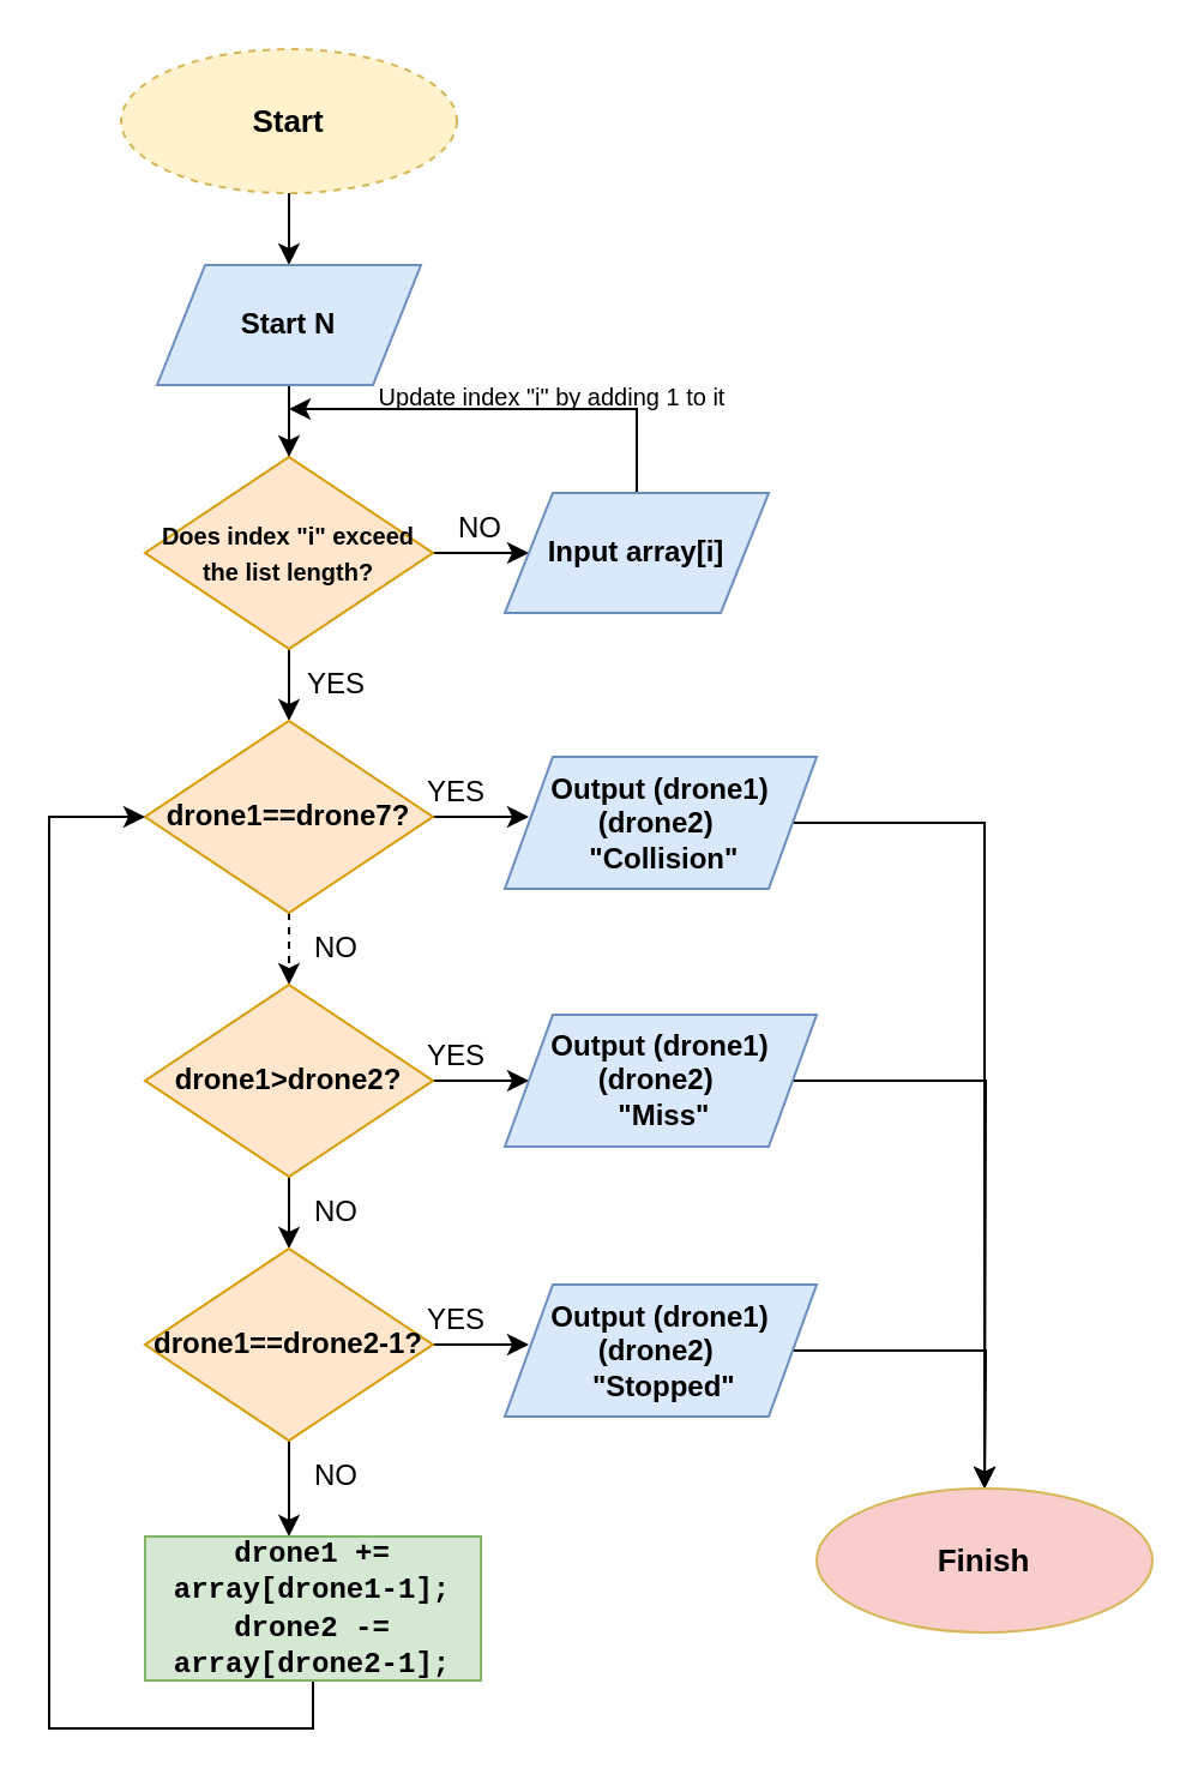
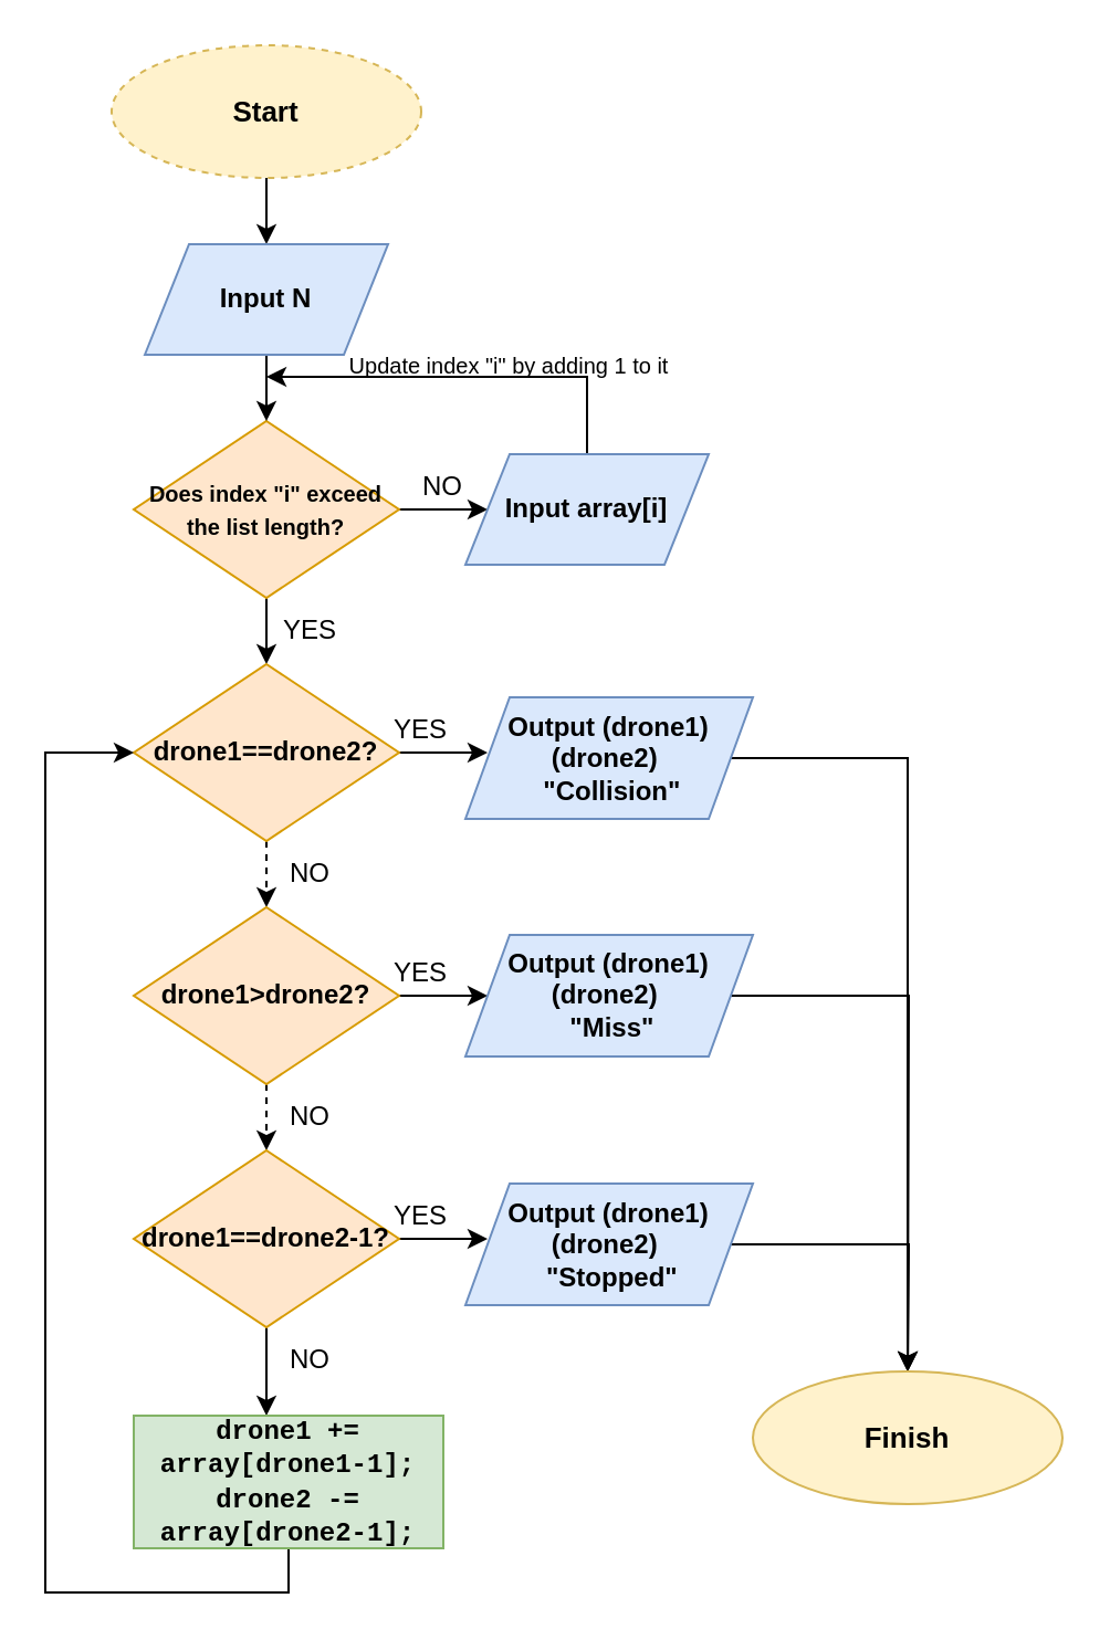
- <mxCell id="10" value="&lt;b&gt;Start N&lt;/b&gt;" style="shape=parallelogram;perimeter=parallelogramPerimeter;whiteSpace=wrap;html=1;fixedSize=1;fillColor=#dae8fc;strokeColor=#6c8ebf;" vertex="1" parent="1"><mxGeometry x="65" y="110" width="110" height="50" as="geometry" /></mxCell>
+ <mxCell id="10" value="&lt;b&gt;Input N&lt;/b&gt;" style="shape=parallelogram;perimeter=parallelogramPerimeter;whiteSpace=wrap;html=1;fixedSize=1;fillColor=#dae8fc;strokeColor=#6c8ebf;" vertex="1" parent="1"><mxGeometry x="65" y="110" width="110" height="50" as="geometry" /></mxCell>
- <mxCell id="15" value="&lt;b&gt;drone1==drone7?&lt;/b&gt;" style="rhombus;whiteSpace=wrap;html=1;fillColor=#ffe6cc;strokeColor=#d79b00;" vertex="1" parent="1"><mxGeometry x="60" y="300" width="120" height="80" as="geometry" /></mxCell>
+ <mxCell id="15" value="&lt;b&gt;drone1==drone2?&lt;/b&gt;" style="rhombus;whiteSpace=wrap;html=1;fillColor=#ffe6cc;strokeColor=#d79b00;" vertex="1" parent="1"><mxGeometry x="60" y="300" width="120" height="80" as="geometry" /></mxCell>
- <mxCell id="16" style="edgeStyle=orthogonalEdgeStyle;rounded=0;orthogonalLoop=1;jettySize=auto;html=1;exitX=0.5;exitY=1;exitDx=0;exitDy=0;entryX=0.5;entryY=0;entryDx=0;entryDy=0;" edge="1" parent="1" source="18" target="21"><mxGeometry relative="1" as="geometry" /></mxCell>
+ <mxCell id="16" style="edgeStyle=orthogonalEdgeStyle;rounded=0;orthogonalLoop=1;jettySize=auto;html=1;exitX=0.5;exitY=1;exitDx=0;exitDy=0;entryX=0.5;entryY=0;entryDx=0;entryDy=0;dashed=1;" edge="1" parent="1" source="18" target="21"><mxGeometry relative="1" as="geometry" /></mxCell>
- <mxCell id="37" value="&lt;span style=&quot;font-size: 13px;&quot;&gt;&lt;b&gt;Finish&lt;/b&gt;&lt;/span&gt;" style="ellipse;whiteSpace=wrap;html=1;fillColor=#f8cecc;strokeColor=#d6b656;" vertex="1" parent="1"><mxGeometry x="340" y="620" width="140" height="60" as="geometry" /></mxCell>
+ <mxCell id="37" value="&lt;span style=&quot;font-size: 13px;&quot;&gt;&lt;b&gt;Finish&lt;/b&gt;&lt;/span&gt;" style="ellipse;whiteSpace=wrap;html=1;fillColor=#fff2cc;strokeColor=#d6b656;" vertex="1" parent="1"><mxGeometry x="340" y="620" width="140" height="60" as="geometry" /></mxCell>
